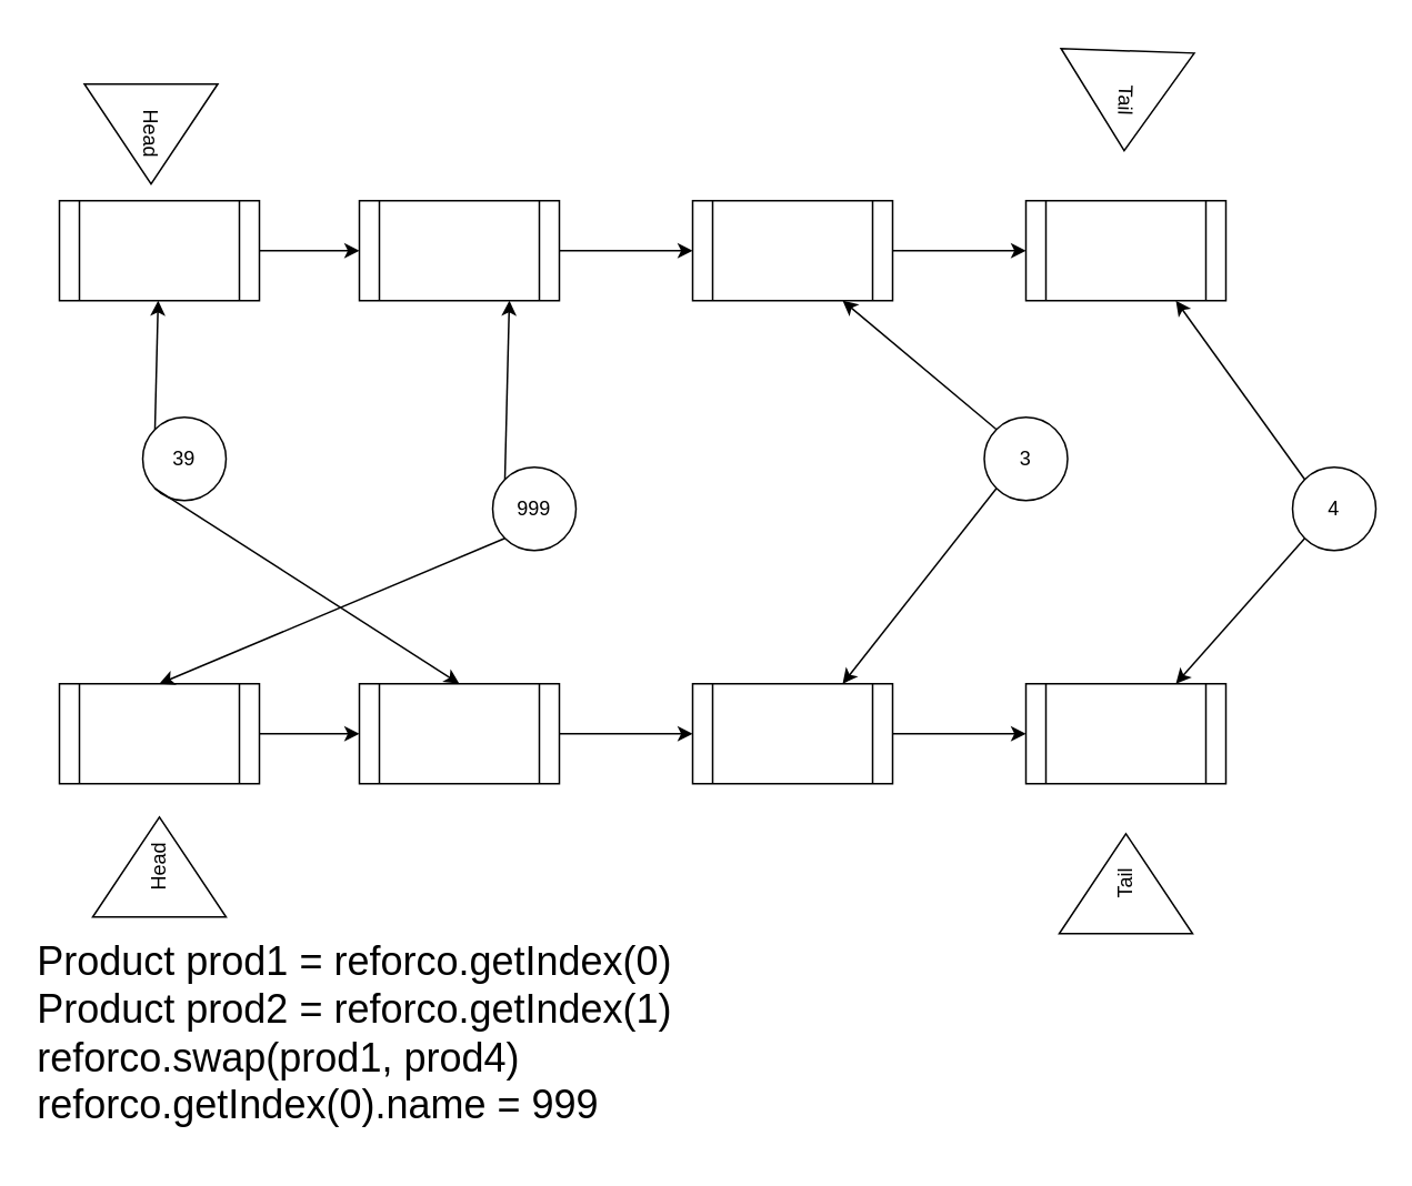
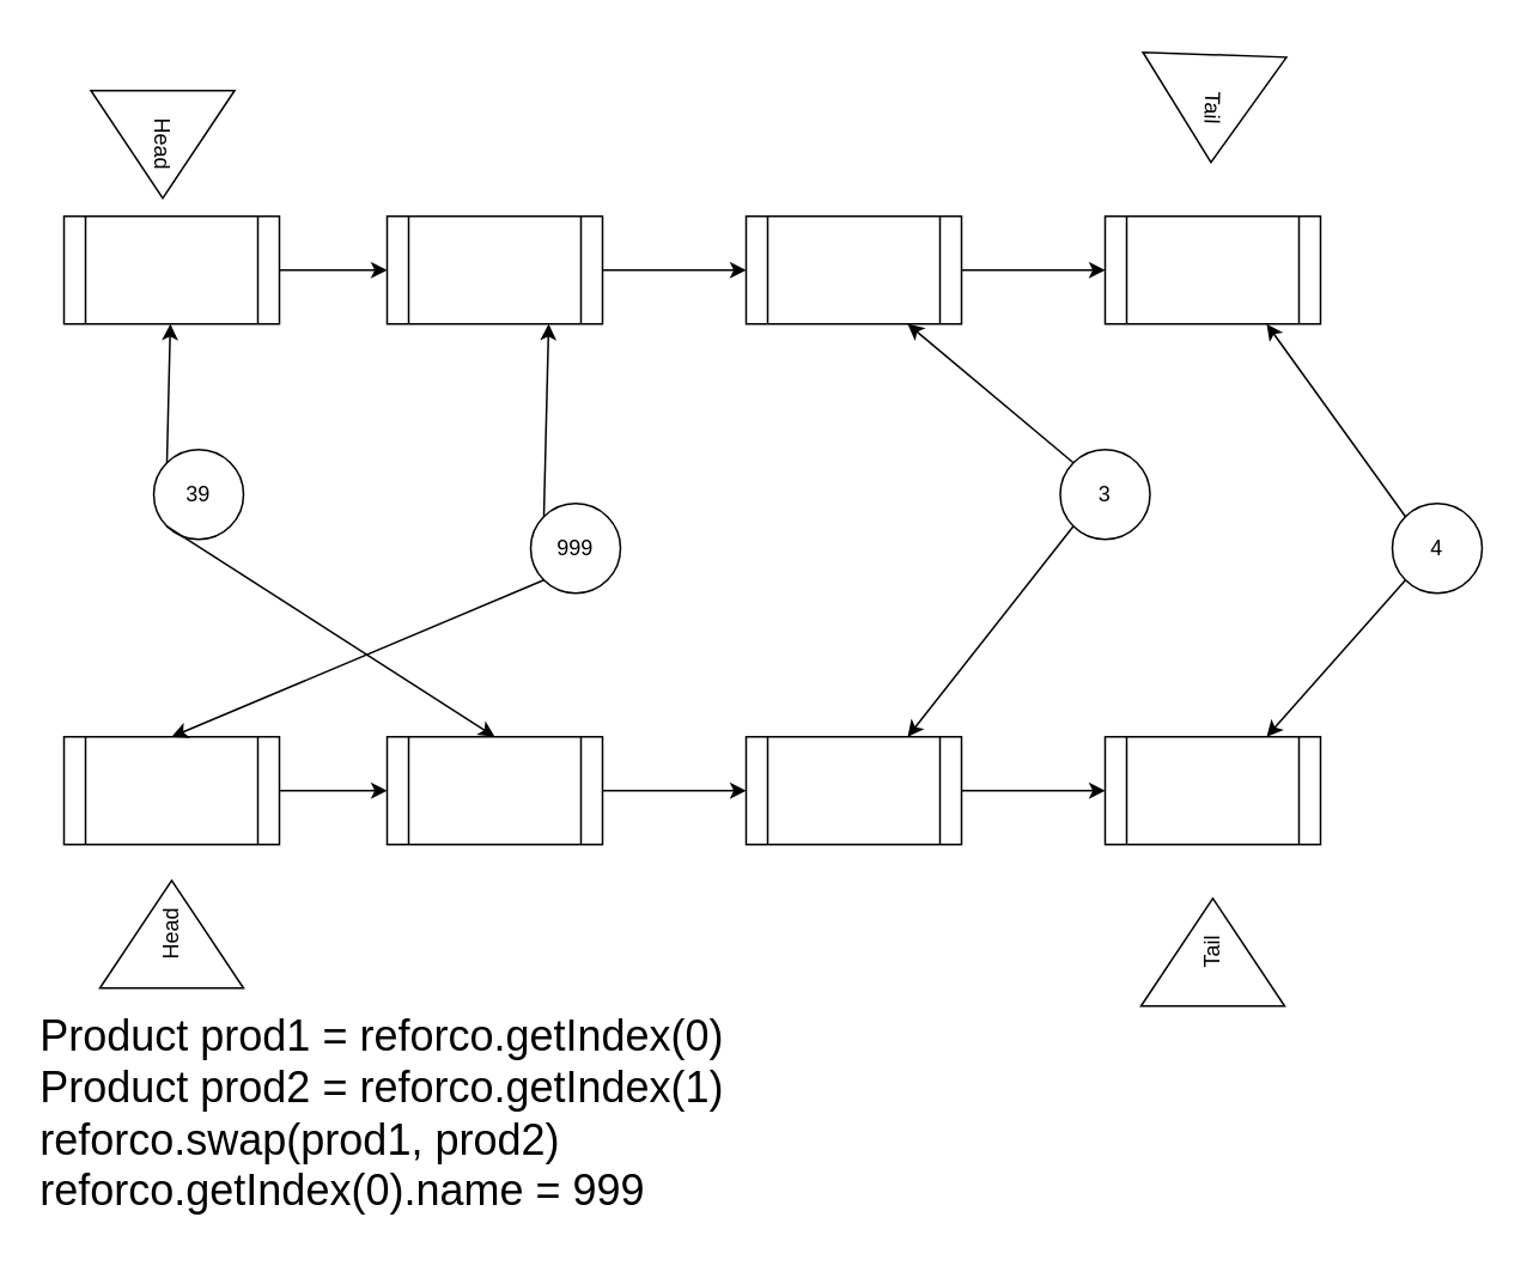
- <mxCell id="32" value="Product prod1 = reforco.getIndex(0)&lt;br&gt;Product prod2 = reforco.getIndex(1)&lt;br&gt;reforco.swap(prod1, prod4)&lt;br&gt;reforco.getIndex(0).name = 999" style="text;html=1;strokeColor=none;fillColor=none;align=left;verticalAlign=middle;whiteSpace=wrap;rounded=0;fontSize=24;" vertex="1" parent="1"><mxGeometry x="20" y="550" width="675" height="140" as="geometry" /></mxCell>
+ <mxCell id="32" value="Product prod1 = reforco.getIndex(0)&lt;br&gt;Product prod2 = reforco.getIndex(1)&lt;br&gt;reforco.swap(prod1, prod2)&lt;br&gt;reforco.getIndex(0).name = 999" style="text;html=1;strokeColor=none;fillColor=none;align=left;verticalAlign=middle;whiteSpace=wrap;rounded=0;fontSize=24;" vertex="1" parent="1"><mxGeometry x="20" y="550" width="675" height="140" as="geometry" /></mxCell>
